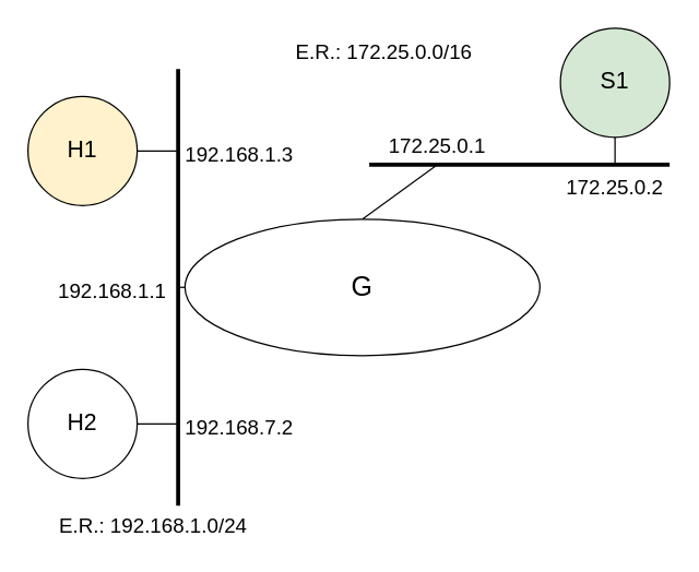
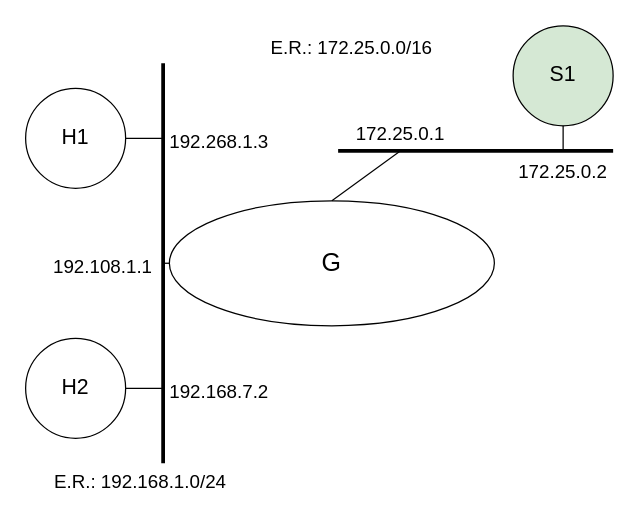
- <mxCell id="3" value="&lt;font style=&quot;font-size: 17px;&quot;&gt;H1&lt;/font&gt;" style="ellipse;whiteSpace=wrap;html=1;aspect=fixed;fillColor=#fff2cc;" vertex="1" parent="1"><mxGeometry x="20" y="70" width="80" height="80" as="geometry" /></mxCell>
+ <mxCell id="3" value="&lt;font style=&quot;font-size: 17px;&quot;&gt;H1&lt;/font&gt;" style="ellipse;whiteSpace=wrap;html=1;aspect=fixed;" vertex="1" parent="1"><mxGeometry x="20" y="70" width="80" height="80" as="geometry" /></mxCell>
- <mxCell id="15" value="&lt;font style=&quot;font-size: 15px;&quot;&gt;192.168.1.3&lt;br&gt;&lt;/font&gt;" style="text;html=1;strokeColor=none;fillColor=none;align=center;verticalAlign=middle;whiteSpace=wrap;rounded=0;fontSize=20;" vertex="1" parent="1"><mxGeometry x="135" y="95" width="80" height="30" as="geometry" /></mxCell>
+ <mxCell id="15" value="&lt;font style=&quot;font-size: 15px;&quot;&gt;192.268.1.3&lt;br&gt;&lt;/font&gt;" style="text;html=1;strokeColor=none;fillColor=none;align=center;verticalAlign=middle;whiteSpace=wrap;rounded=0;fontSize=20;" vertex="1" parent="1"><mxGeometry x="135" y="95" width="80" height="30" as="geometry" /></mxCell>
- <mxCell id="17" value="&lt;font style=&quot;font-size: 15px;&quot;&gt;192.168.1.1&lt;br&gt;&lt;/font&gt;" style="text;html=1;strokeColor=none;fillColor=none;align=center;verticalAlign=middle;whiteSpace=wrap;rounded=0;fontSize=20;" vertex="1" parent="1"><mxGeometry x="42" y="195" width="80" height="30" as="geometry" /></mxCell>
+ <mxCell id="17" value="&lt;font style=&quot;font-size: 15px;&quot;&gt;192.108.1.1&lt;br&gt;&lt;/font&gt;" style="text;html=1;strokeColor=none;fillColor=none;align=center;verticalAlign=middle;whiteSpace=wrap;rounded=0;fontSize=20;" vertex="1" parent="1"><mxGeometry x="42" y="195" width="80" height="30" as="geometry" /></mxCell>
